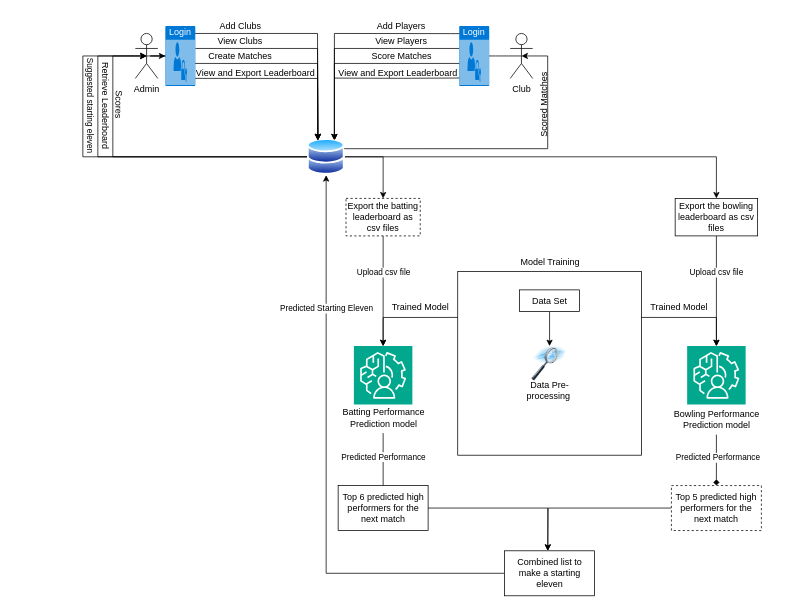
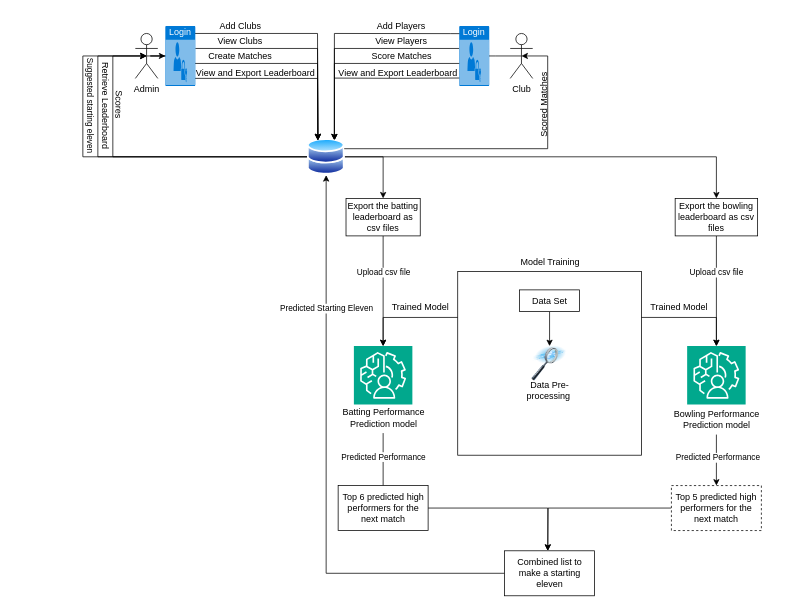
- <mxCell id="21" value="Export the batting leaderboard as csv files" style="rounded=0;whiteSpace=wrap;html=1;dashed=1;" parent="1" vertex="1"><mxGeometry x="461" y="264" width="99" height="50" as="geometry" /></mxCell>
+ <mxCell id="21" value="Export the batting leaderboard as csv files" style="rounded=0;whiteSpace=wrap;html=1;" parent="1" vertex="1"><mxGeometry x="461" y="264" width="99" height="50" as="geometry" /></mxCell>
- <mxCell id="40" value="" style="edgeStyle=orthogonalEdgeStyle;rounded=0;orthogonalLoop=1;jettySize=auto;html=1;endArrow=diamond;" parent="1" source="42" target="48" edge="1"><mxGeometry relative="1" as="geometry" /></mxCell>
+ <mxCell id="40" value="" style="edgeStyle=orthogonalEdgeStyle;rounded=0;orthogonalLoop=1;jettySize=auto;html=1;" parent="1" source="42" target="48" edge="1"><mxGeometry relative="1" as="geometry" /></mxCell>
